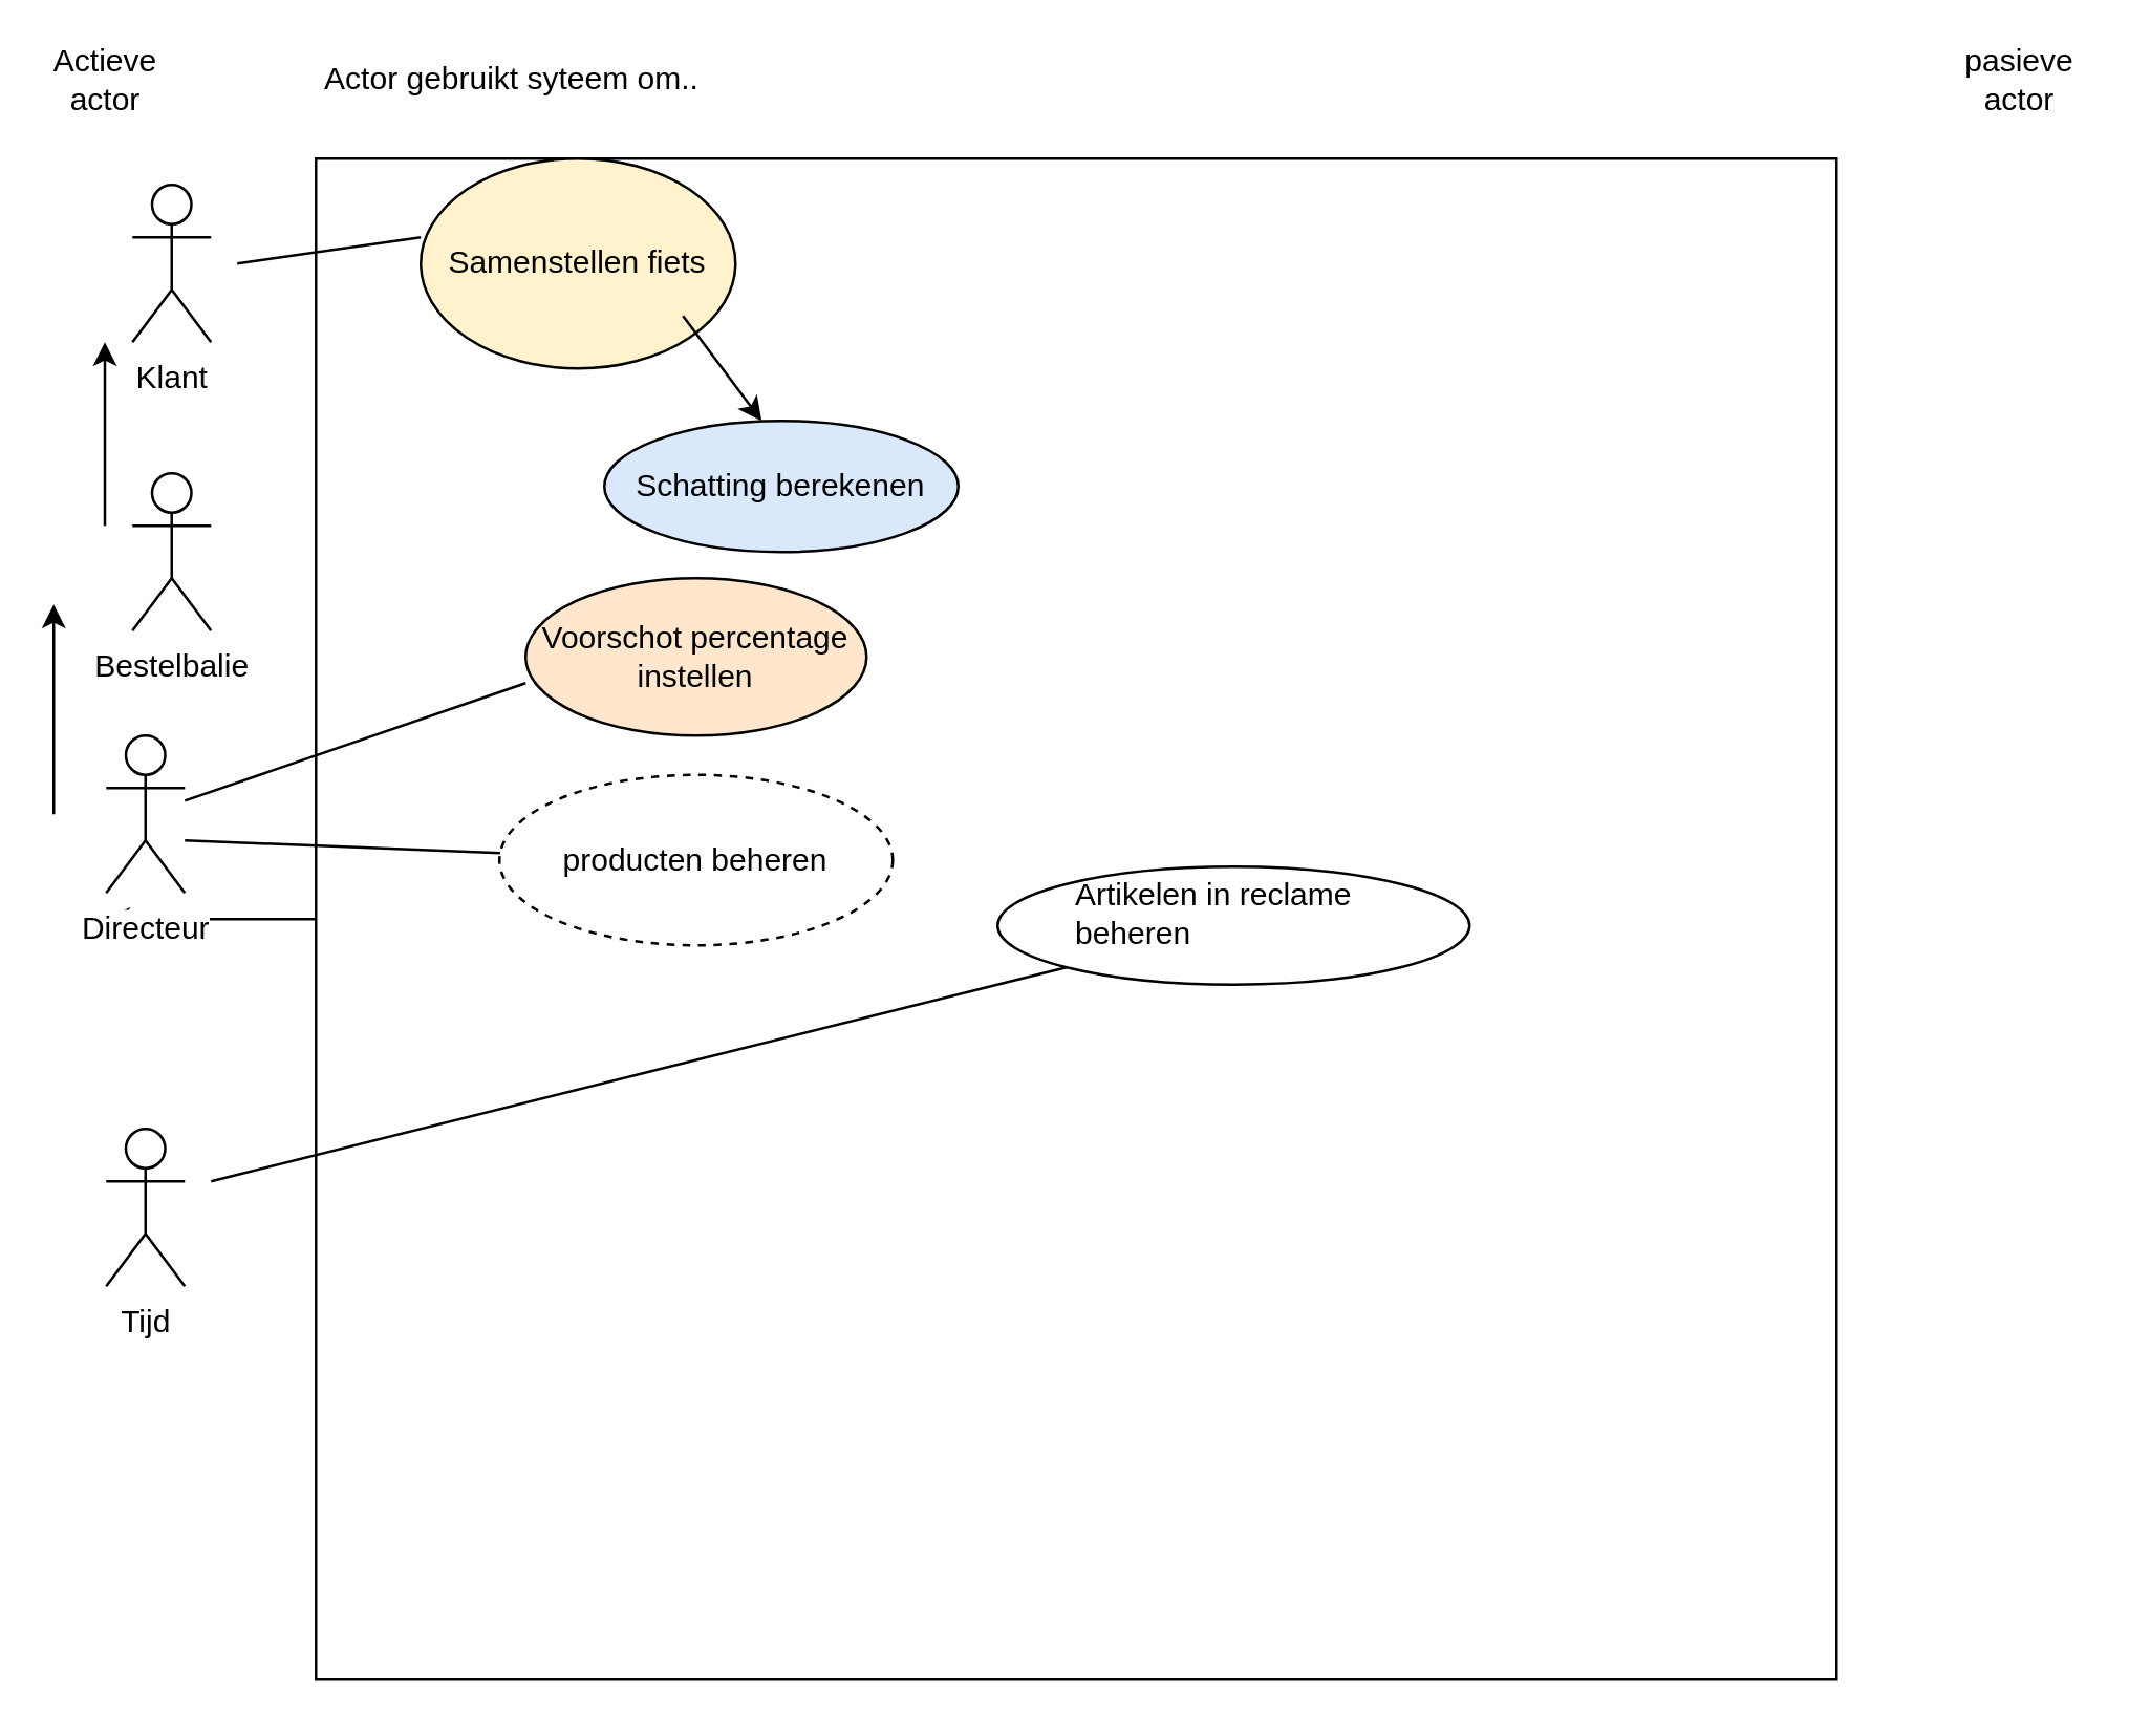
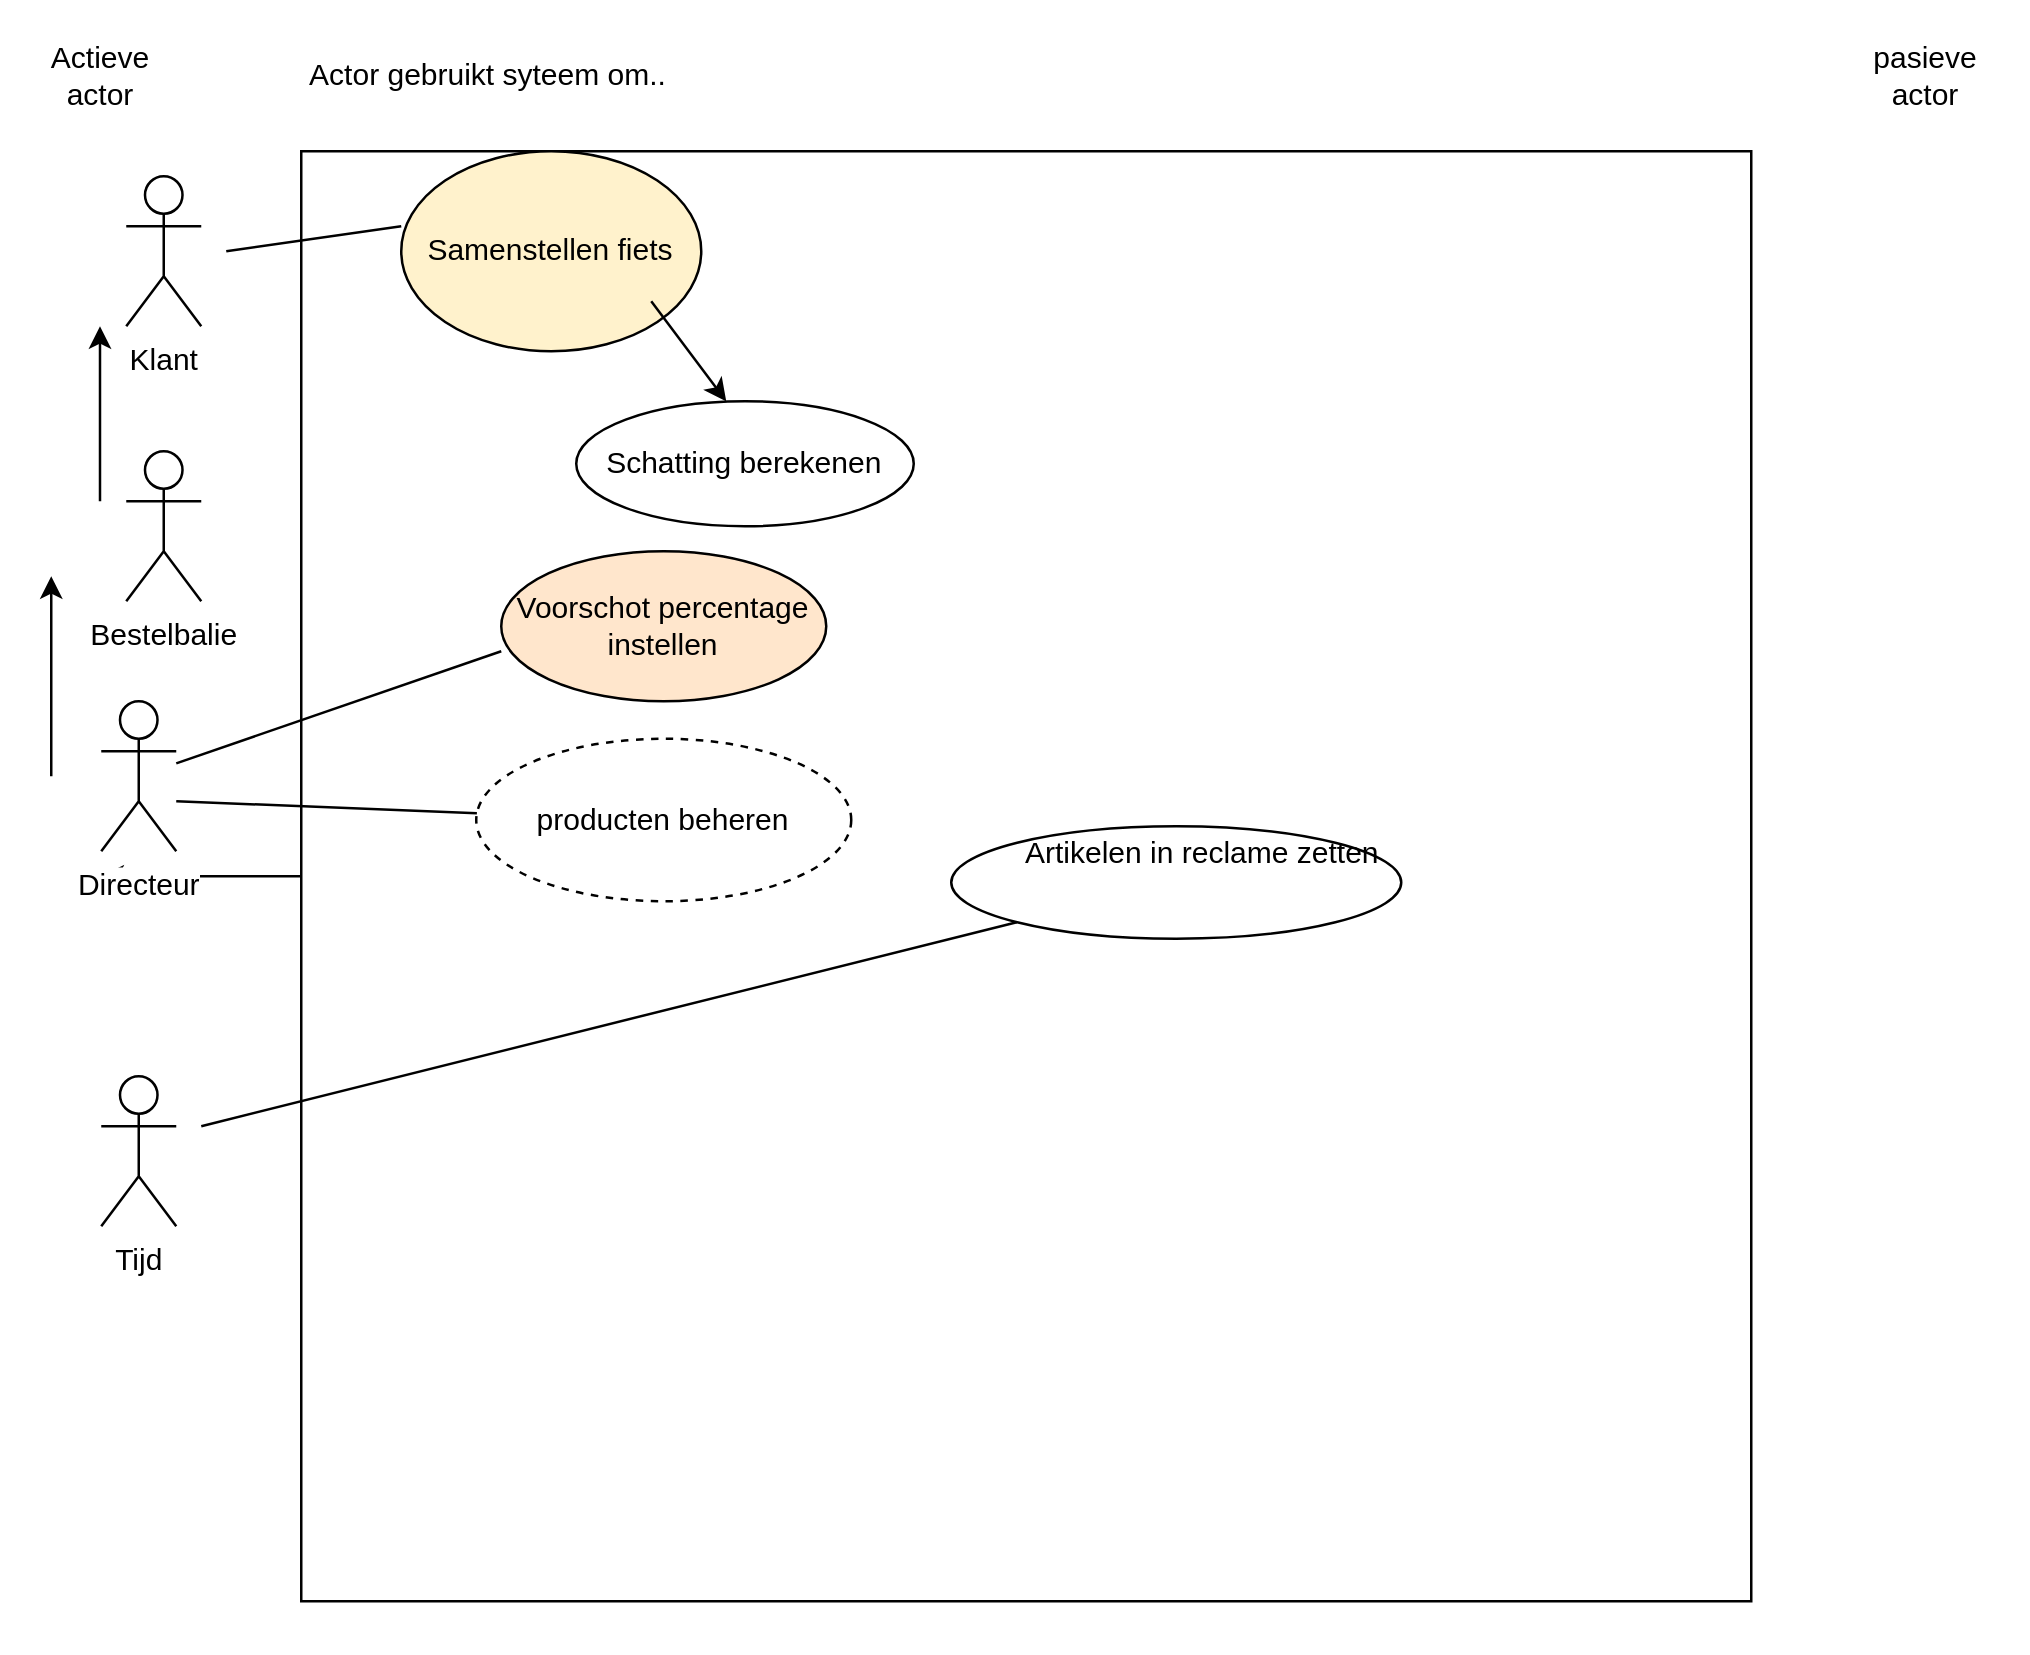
- <mxCell id="14" value="Schatting berekenen" style="ellipse;whiteSpace=wrap;html=1;fillColor=#dae8fc;" vertex="1" parent="1"><mxGeometry x="230" y="160" width="135" height="50" as="geometry" /></mxCell>
+ <mxCell id="14" value="Schatting berekenen" style="ellipse;whiteSpace=wrap;html=1;" vertex="1" parent="1"><mxGeometry x="230" y="160" width="135" height="50" as="geometry" /></mxCell>
- <mxCell id="12" value="&lt;div&gt;&lt;br&gt;&lt;/div&gt;&lt;div&gt;Artikelen in reclame beheren&lt;br&gt;&lt;/div&gt;" style="text;html=1;strokeColor=none;fillColor=none;spacing=5;spacingTop=-20;whiteSpace=wrap;overflow=hidden;rounded=0;" vertex="1" parent="1"><mxGeometry x="405" y="330" width="150" height="90" as="geometry" /></mxCell>
+ <mxCell id="12" value="&lt;div&gt;&lt;br&gt;&lt;/div&gt;&lt;div&gt;Artikelen in reclame zetten&lt;br&gt;&lt;/div&gt;" style="text;html=1;strokeColor=none;fillColor=none;spacing=5;spacingTop=-20;whiteSpace=wrap;overflow=hidden;rounded=0;" vertex="1" parent="1"><mxGeometry x="405" y="330" width="150" height="90" as="geometry" /></mxCell>
